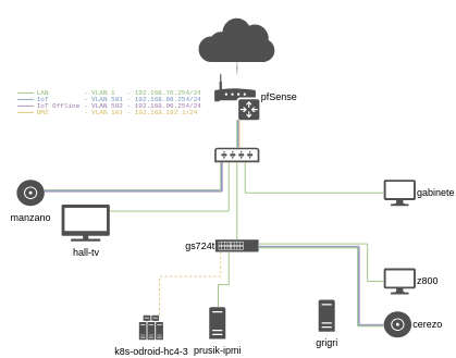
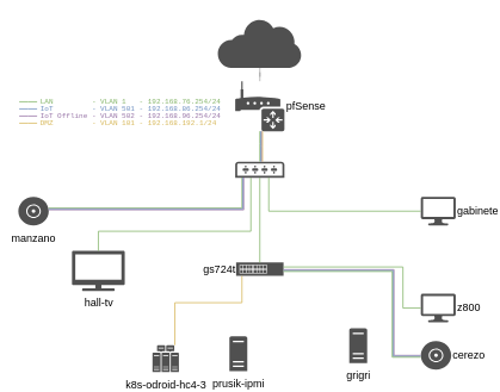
- <mxCell id="13" value="hall-tv" style="sketch=0;pointerEvents=1;shadow=0;dashed=0;html=1;strokeColor=none;fillColor=#505050;labelPosition=center;verticalLabelPosition=bottom;verticalAlign=top;outlineConnect=0;align=center;shape=mxgraph.office.devices.tv;rounded=1;" parent="1" vertex="1"><mxGeometry x="75" y="250" width="59" height="45" as="geometry" /></mxCell>
+ <mxCell id="13" value="hall-tv" style="sketch=0;pointerEvents=1;shadow=0;dashed=0;html=1;strokeColor=none;fillColor=#505050;labelPosition=center;verticalLabelPosition=bottom;verticalAlign=top;outlineConnect=0;align=center;shape=mxgraph.office.devices.tv;rounded=1;" parent="1" vertex="1"><mxGeometry x="80" y="280" width="59" height="45" as="geometry" /></mxCell>
- <mxCell id="22" value="" style="endArrow=none;html=1;rounded=0;sketch=0;shadow=0;edgeStyle=orthogonalEdgeStyle;fillColor=#fff2cc;strokeColor=#d6b656;dashed=1;" parent="1" source="5" target="9" edge="1"><mxGeometry width="50" height="50" relative="1" as="geometry"><mxPoint x="262.526" y="370" as="sourcePoint" /><mxPoint x="290" y="318" as="targetPoint" /><Array as="points"><mxPoint x="195" y="338" /><mxPoint x="270" y="338" /></Array></mxGeometry></mxCell>
+ <mxCell id="22" value="" style="endArrow=none;html=1;rounded=0;sketch=0;shadow=0;edgeStyle=orthogonalEdgeStyle;fillColor=#fff2cc;strokeColor=#d6b656;" parent="1" source="5" target="9" edge="1"><mxGeometry width="50" height="50" relative="1" as="geometry"><mxPoint x="262.526" y="370" as="sourcePoint" /><mxPoint x="290" y="318" as="targetPoint" /><Array as="points"><mxPoint x="195" y="338" /><mxPoint x="270" y="338" /></Array></mxGeometry></mxCell>
- <mxCell id="21" value="" style="endArrow=none;html=1;rounded=0;sketch=0;shadow=0;edgeStyle=orthogonalEdgeStyle;fillColor=#fff2cc;strokeColor=#82B366;" parent="1" source="38" target="9" edge="1"><mxGeometry width="50" height="50" relative="1" as="geometry"><mxPoint x="267" y="360" as="sourcePoint" /><mxPoint x="252.24" y="328" as="targetPoint" /><Array as="points"><mxPoint x="267" y="348" /><mxPoint x="280" y="348" /></Array></mxGeometry></mxCell>
